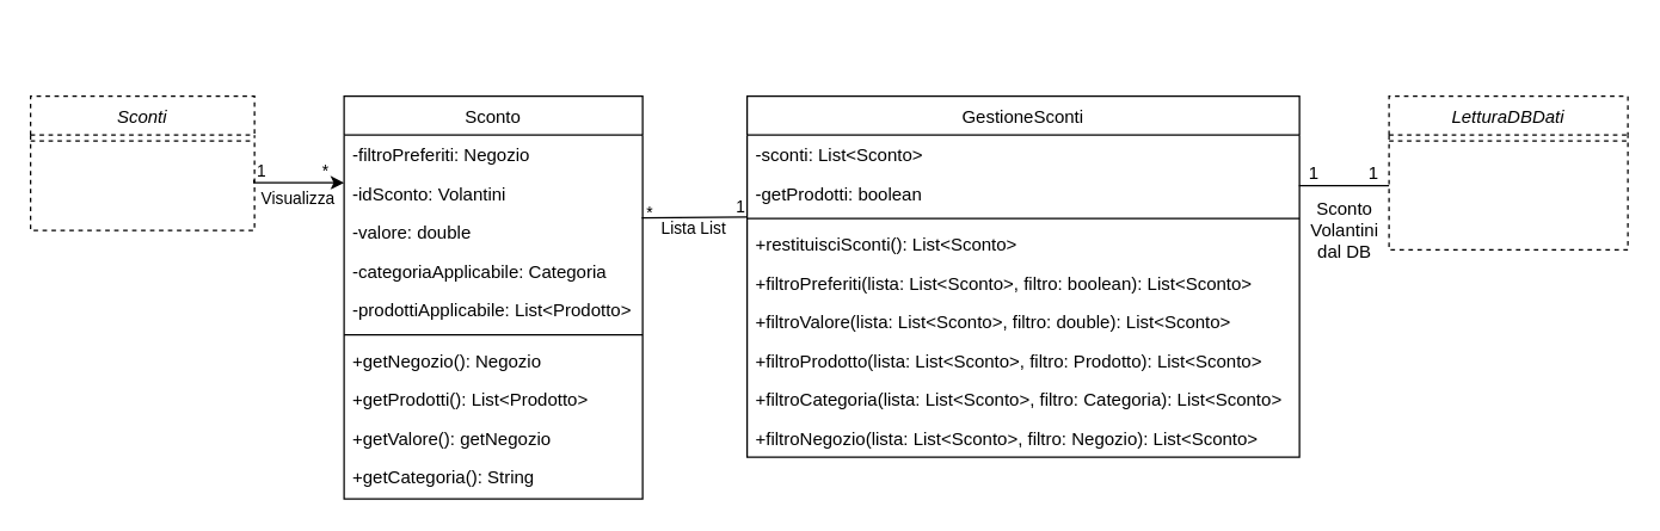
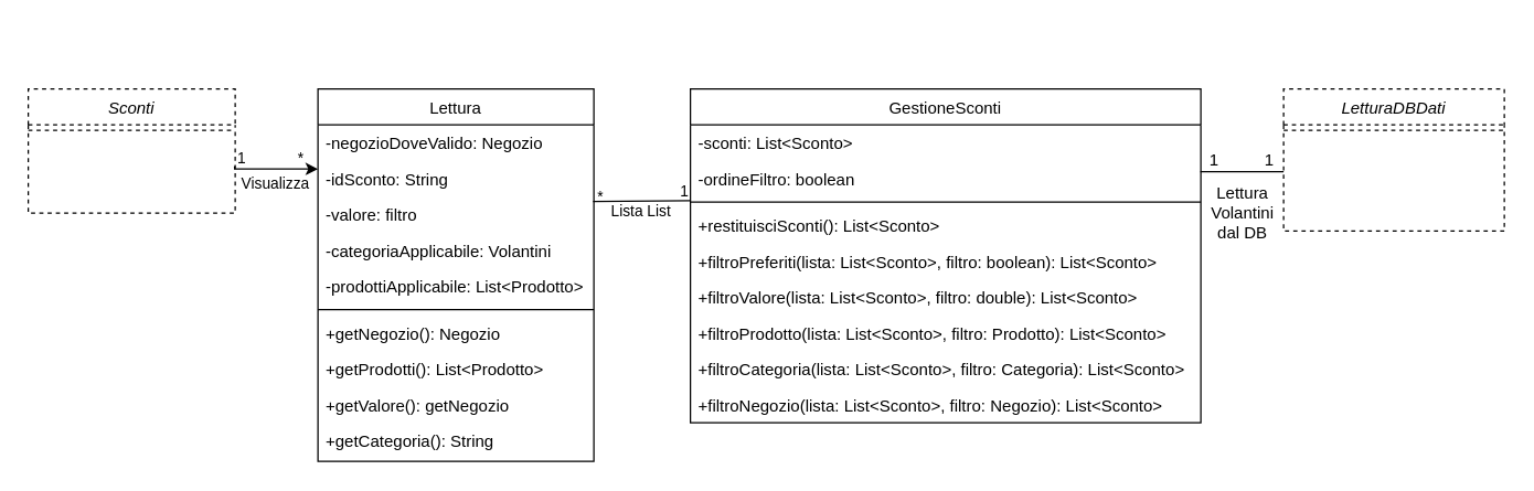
- <mxCell id="2" value="Sconto" style="swimlane;fontStyle=0;align=center;verticalAlign=top;childLayout=stackLayout;horizontal=1;startSize=26;horizontalStack=0;resizeParent=1;resizeLast=0;collapsible=1;marginBottom=0;rounded=0;shadow=0;strokeWidth=1;" vertex="1" parent="1"><mxGeometry x="230" y="64" width="200" height="270" as="geometry"><mxRectangle x="-1070" y="-380" width="170" height="26" as="alternateBounds" /></mxGeometry></mxCell>
+ <mxCell id="2" value="Lettura" style="swimlane;fontStyle=0;align=center;verticalAlign=top;childLayout=stackLayout;horizontal=1;startSize=26;horizontalStack=0;resizeParent=1;resizeLast=0;collapsible=1;marginBottom=0;rounded=0;shadow=0;strokeWidth=1;" vertex="1" parent="1"><mxGeometry x="230" y="64" width="200" height="270" as="geometry"><mxRectangle x="-1070" y="-380" width="170" height="26" as="alternateBounds" /></mxGeometry></mxCell>
- <mxCell id="3" value="-filtroPreferiti: Negozio" style="text;align=left;verticalAlign=top;spacingLeft=4;spacingRight=4;overflow=hidden;rotatable=0;points=[[0,0.5],[1,0.5]];portConstraint=eastwest;" vertex="1" parent="2"><mxGeometry y="26" width="200" height="26" as="geometry" /></mxCell>
+ <mxCell id="3" value="-negozioDoveValido: Negozio" style="text;align=left;verticalAlign=top;spacingLeft=4;spacingRight=4;overflow=hidden;rotatable=0;points=[[0,0.5],[1,0.5]];portConstraint=eastwest;" vertex="1" parent="2"><mxGeometry y="26" width="200" height="26" as="geometry" /></mxCell>
- <mxCell id="4" value="-idSconto: Volantini" style="text;align=left;verticalAlign=top;spacingLeft=4;spacingRight=4;overflow=hidden;rotatable=0;points=[[0,0.5],[1,0.5]];portConstraint=eastwest;" vertex="1" parent="2"><mxGeometry y="52" width="200" height="26" as="geometry" /></mxCell>
+ <mxCell id="4" value="-idSconto: String" style="text;align=left;verticalAlign=top;spacingLeft=4;spacingRight=4;overflow=hidden;rotatable=0;points=[[0,0.5],[1,0.5]];portConstraint=eastwest;" vertex="1" parent="2"><mxGeometry y="52" width="200" height="26" as="geometry" /></mxCell>
- <mxCell id="15" value="-getProdotti: boolean" style="text;align=left;verticalAlign=top;spacingLeft=4;spacingRight=4;overflow=hidden;rotatable=0;points=[[0,0.5],[1,0.5]];portConstraint=eastwest;" vertex="1" parent="13"><mxGeometry y="52" width="370" height="26" as="geometry" /></mxCell>
+ <mxCell id="15" value="-ordineFiltro: boolean" style="text;align=left;verticalAlign=top;spacingLeft=4;spacingRight=4;overflow=hidden;rotatable=0;points=[[0,0.5],[1,0.5]];portConstraint=eastwest;" vertex="1" parent="13"><mxGeometry y="52" width="370" height="26" as="geometry" /></mxCell>
- <mxCell id="36" value="Sconto&lt;br&gt;Volantini&lt;br&gt;dal DB" style="text;html=1;align=center;verticalAlign=middle;resizable=0;points=[];autosize=1;strokeColor=none;" vertex="1" parent="1"><mxGeometry x="870" y="129" width="60" height="50" as="geometry" /></mxCell>
+ <mxCell id="36" value="Lettura&lt;br&gt;Volantini&lt;br&gt;dal DB" style="text;html=1;align=center;verticalAlign=middle;resizable=0;points=[];autosize=1;strokeColor=none;" vertex="1" parent="1"><mxGeometry x="870" y="129" width="60" height="50" as="geometry" /></mxCell>
- <mxCell id="5" value="-valore: double" style="text;align=left;verticalAlign=top;spacingLeft=4;spacingRight=4;overflow=hidden;rotatable=0;points=[[0,0.5],[1,0.5]];portConstraint=eastwest;" vertex="1" parent="2"><mxGeometry y="78" width="200" height="26" as="geometry" /></mxCell>
+ <mxCell id="5" value="-valore: filtro" style="text;align=left;verticalAlign=top;spacingLeft=4;spacingRight=4;overflow=hidden;rotatable=0;points=[[0,0.5],[1,0.5]];portConstraint=eastwest;" vertex="1" parent="2"><mxGeometry y="78" width="200" height="26" as="geometry" /></mxCell>
- <mxCell id="6" value="-categoriaApplicabile: Categoria" style="text;align=left;verticalAlign=top;spacingLeft=4;spacingRight=4;overflow=hidden;rotatable=0;points=[[0,0.5],[1,0.5]];portConstraint=eastwest;" vertex="1" parent="2"><mxGeometry y="104" width="200" height="26" as="geometry" /></mxCell>
+ <mxCell id="6" value="-categoriaApplicabile: Volantini" style="text;align=left;verticalAlign=top;spacingLeft=4;spacingRight=4;overflow=hidden;rotatable=0;points=[[0,0.5],[1,0.5]];portConstraint=eastwest;" vertex="1" parent="2"><mxGeometry y="104" width="200" height="26" as="geometry" /></mxCell>
